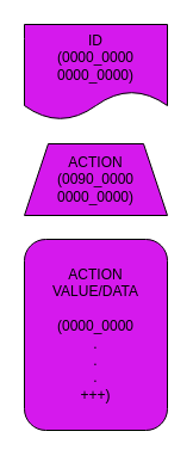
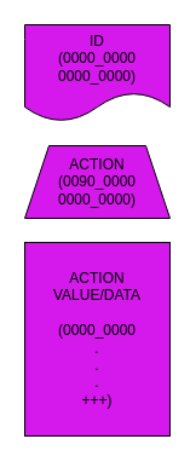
- <mxCell id="4" value="ACTION VALUE/DATA&lt;br&gt;&lt;br&gt;(0000_0000&lt;br&gt;.&lt;br&gt;.&lt;br&gt;.&lt;br&gt;+++)" style="whiteSpace=wrap;html=1;fillColor=#D519ED;rounded=1;" vertex="1" parent="1"><mxGeometry x="20" y="200" width="120" height="160" as="geometry" /></mxCell>
+ <mxCell id="4" value="ACTION VALUE/DATA&lt;br&gt;&lt;br&gt;(0000_0000&lt;br&gt;.&lt;br&gt;.&lt;br&gt;.&lt;br&gt;+++)" style="rounded=0;whiteSpace=wrap;html=1;fillColor=#D519ED;" vertex="1" parent="1"><mxGeometry x="20" y="200" width="120" height="160" as="geometry" /></mxCell>
